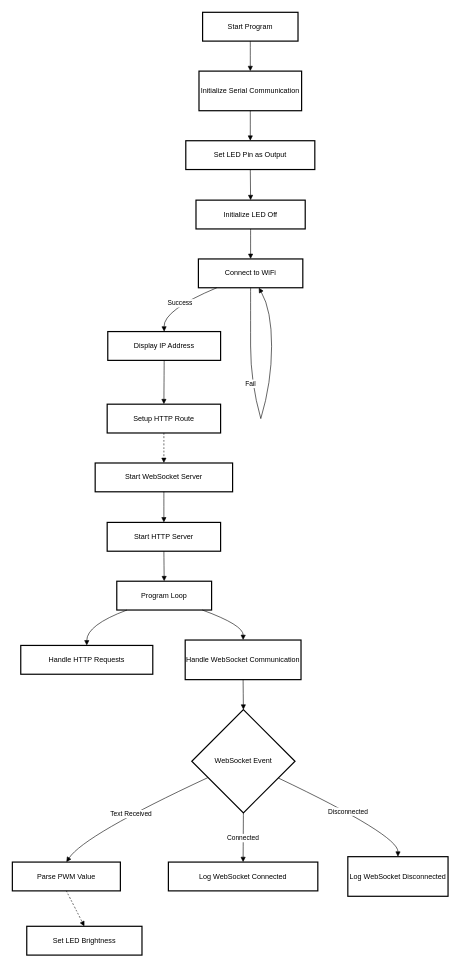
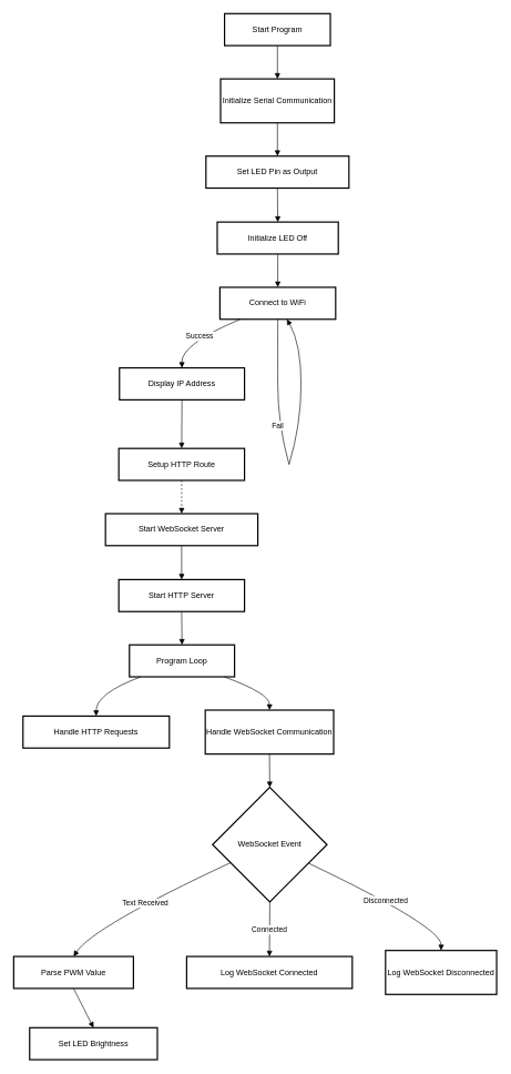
- <mxCell id="37" value="" style="curved=1;startArrow=none;endArrow=block;exitX=0.5;exitY=1;entryX=0.5;entryY=0;rounded=0;dashed=1;" edge="1" parent="1" source="15" target="16"><mxGeometry relative="1" as="geometry"><Array as="points" /></mxGeometry></mxCell>
+ <mxCell id="37" value="" style="curved=1;startArrow=none;endArrow=block;exitX=0.5;exitY=1;entryX=0.5;entryY=0;rounded=0;" edge="1" parent="1" source="15" target="16"><mxGeometry relative="1" as="geometry"><Array as="points" /></mxGeometry></mxCell>
